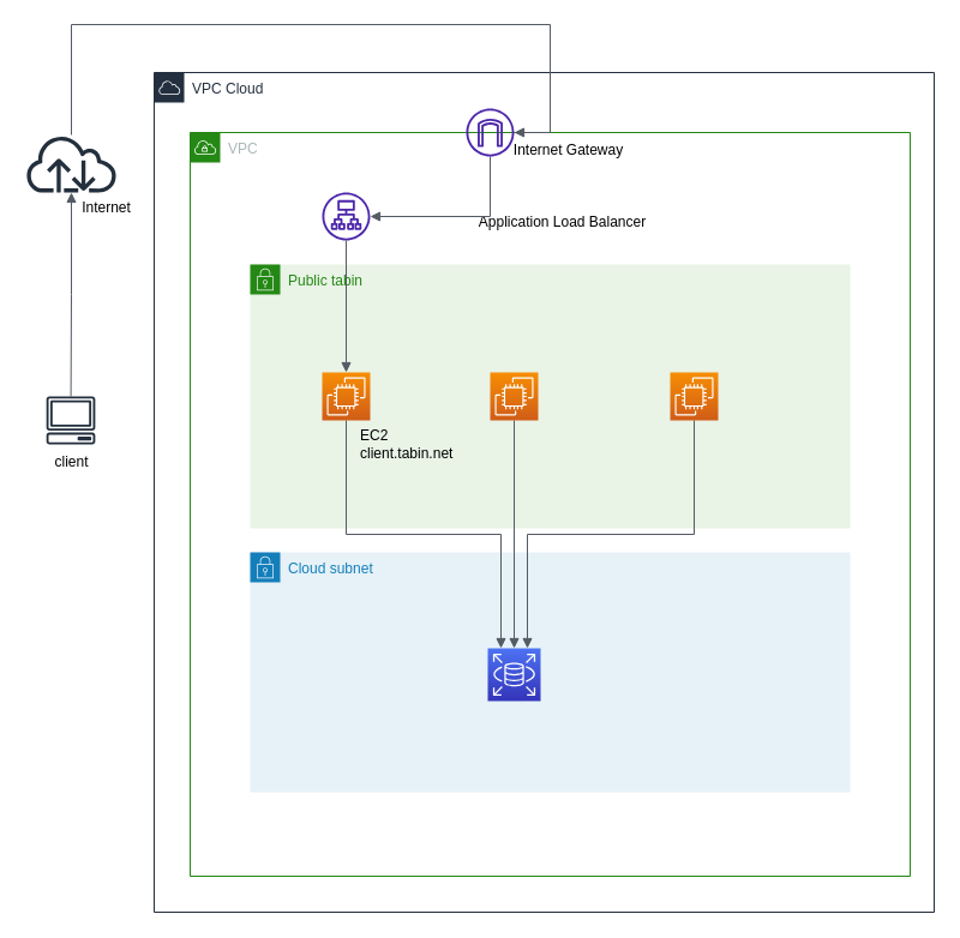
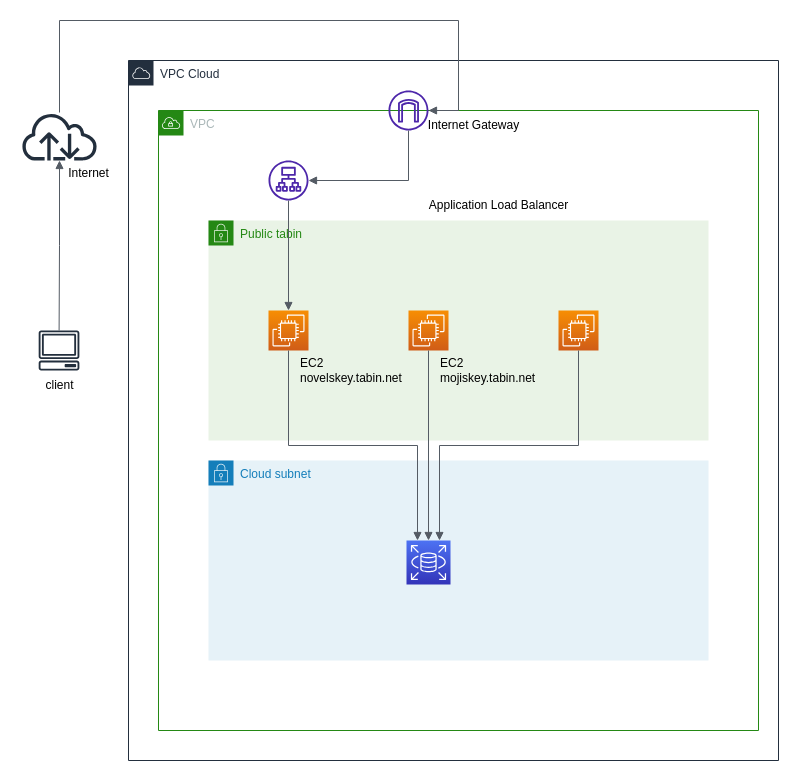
- <mxCell id="19" value="Application Load Balancer" style="text;html=1;align=center;verticalAlign=middle;resizable=0;points=[];autosize=1;strokeColor=none;fillColor=none;" vertex="1" parent="3"><mxGeometry x="230" y="60" width="160" height="30" as="geometry" /></mxCell>
+ <mxCell id="19" value="Application Load Balancer" style="text;html=1;align=center;verticalAlign=middle;resizable=0;points=[];autosize=1;strokeColor=none;fillColor=none;" vertex="1" parent="3"><mxGeometry x="260" y="80" width="160" height="30" as="geometry" /></mxCell>
- <mxCell id="10" value="EC2&lt;br&gt;client.tabin.net" style="text;html=1;align=left;verticalAlign=middle;resizable=0;points=[];autosize=1;strokeColor=none;fillColor=none;" vertex="1" parent="8"><mxGeometry x="30" y="40" width="130" height="40" as="geometry" /></mxCell>
+ <mxCell id="10" value="EC2&lt;br&gt;novelskey.tabin.net" style="text;html=1;align=left;verticalAlign=middle;resizable=0;points=[];autosize=1;strokeColor=none;fillColor=none;" vertex="1" parent="8"><mxGeometry x="30" y="40" width="130" height="40" as="geometry" /></mxCell>
+ <mxCell id="13" value="EC2&lt;br&gt;mojiskey.tabin.net" style="text;html=1;align=left;verticalAlign=middle;resizable=0;points=[];autosize=1;strokeColor=none;fillColor=none;" vertex="1" parent="11"><mxGeometry x="30" y="40" width="120" height="40" as="geometry" /></mxCell>
